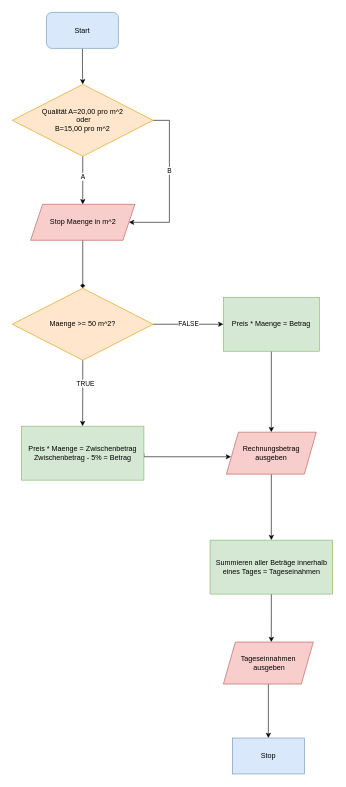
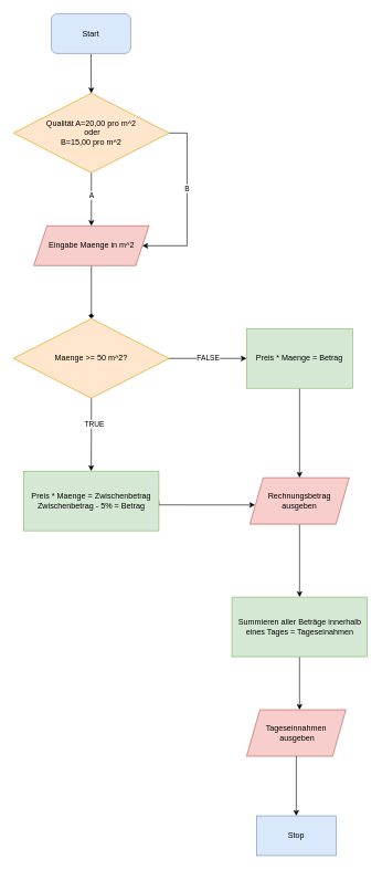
- <mxCell id="11" value="Stop Maenge in m^2" style="shape=parallelogram;perimeter=parallelogramPerimeter;whiteSpace=wrap;html=1;fixedSize=1;fillColor=#f8cecc;strokeColor=#b85450;" vertex="1" parent="1"><mxGeometry x="50.5" y="340" width="174" height="60" as="geometry" /></mxCell>
+ <mxCell id="11" value="Eingabe Maenge in m^2" style="shape=parallelogram;perimeter=parallelogramPerimeter;whiteSpace=wrap;html=1;fixedSize=1;fillColor=#f8cecc;strokeColor=#b85450;" vertex="1" parent="1"><mxGeometry x="50.5" y="340" width="174" height="60" as="geometry" /></mxCell>
